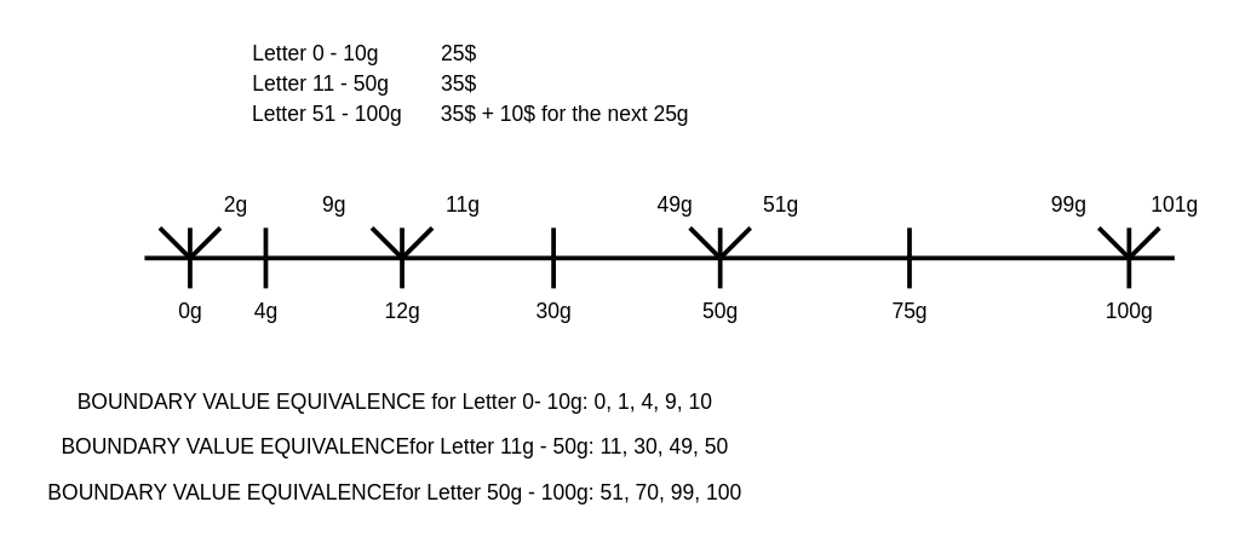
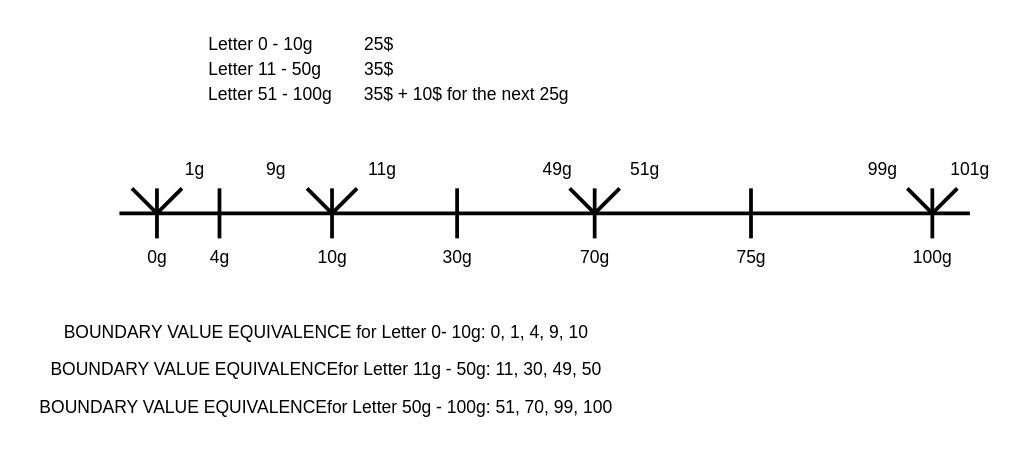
- <mxCell id="19" value="&lt;font style=&quot;font-size: 14px;&quot;&gt;2g&lt;/font&gt;" style="text;html=1;align=center;verticalAlign=middle;resizable=0;points=[];autosize=1;strokeColor=none;fillColor=none;" vertex="1" parent="1"><mxGeometry x="135" y="120" width="40" height="30" as="geometry" /></mxCell>
+ <mxCell id="19" value="&lt;font style=&quot;font-size: 14px;&quot;&gt;1g&lt;/font&gt;" style="text;html=1;align=center;verticalAlign=middle;resizable=0;points=[];autosize=1;strokeColor=none;fillColor=none;" vertex="1" parent="1"><mxGeometry x="135" y="120" width="40" height="30" as="geometry" /></mxCell>
- <mxCell id="8" value="&lt;font style=&quot;font-size: 14px;&quot;&gt;12g&lt;/font&gt;" style="text;html=1;align=center;verticalAlign=middle;resizable=0;points=[];autosize=1;strokeColor=none;fillColor=none;" vertex="1" parent="1"><mxGeometry x="240" y="190" width="50" height="30" as="geometry" /></mxCell>
+ <mxCell id="8" value="&lt;font style=&quot;font-size: 14px;&quot;&gt;10g&lt;/font&gt;" style="text;html=1;align=center;verticalAlign=middle;resizable=0;points=[];autosize=1;strokeColor=none;fillColor=none;" vertex="1" parent="1"><mxGeometry x="240" y="190" width="50" height="30" as="geometry" /></mxCell>
- <mxCell id="9" value="&lt;font style=&quot;font-size: 14px;&quot;&gt;50g&lt;/font&gt;" style="text;html=1;align=center;verticalAlign=middle;resizable=0;points=[];autosize=1;strokeColor=none;fillColor=none;" vertex="1" parent="1"><mxGeometry x="450" y="190" width="50" height="30" as="geometry" /></mxCell>
+ <mxCell id="9" value="&lt;font style=&quot;font-size: 14px;&quot;&gt;70g&lt;/font&gt;" style="text;html=1;align=center;verticalAlign=middle;resizable=0;points=[];autosize=1;strokeColor=none;fillColor=none;" vertex="1" parent="1"><mxGeometry x="450" y="190" width="50" height="30" as="geometry" /></mxCell>
